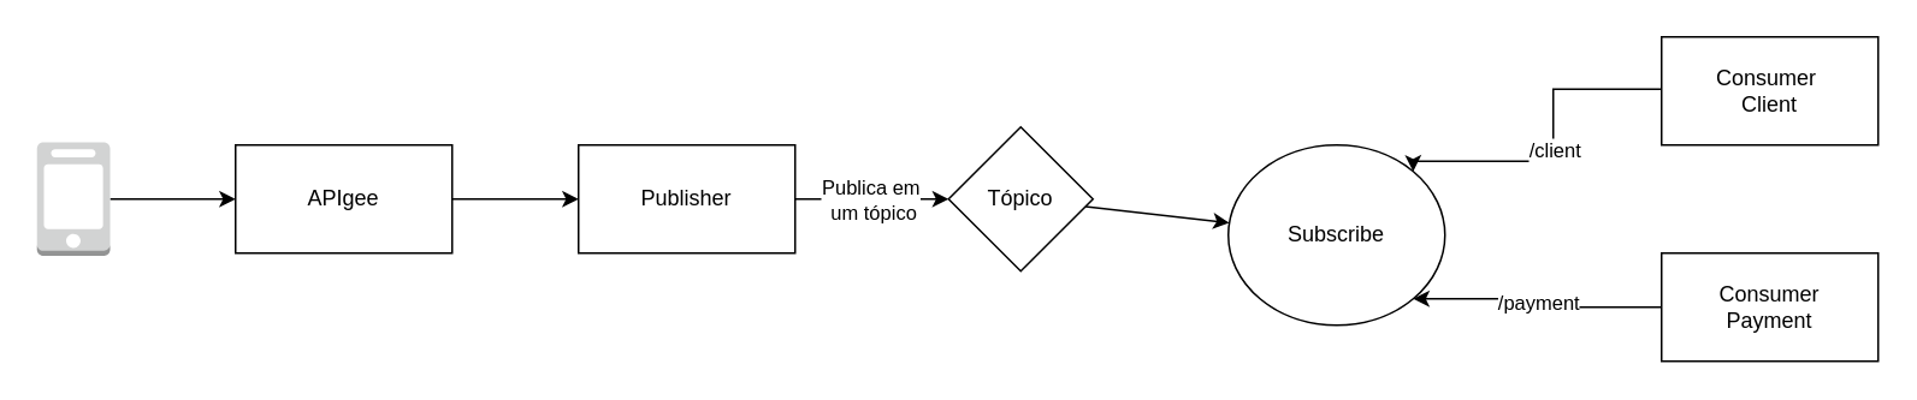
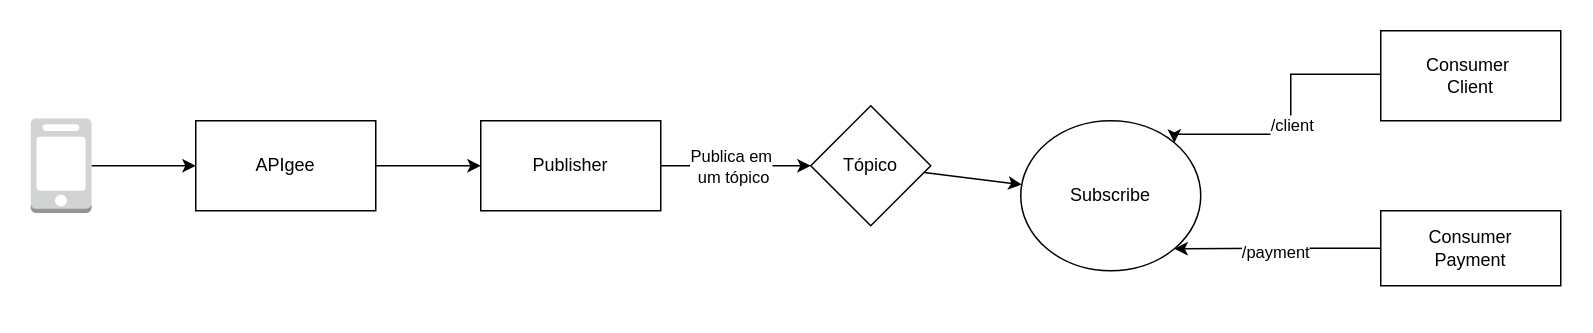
- <mxCell id="6" value="Tópico" style="rhombus;whiteSpace=wrap;html=1;rounded=0;" parent="1" vertex="1"><mxGeometry x="525" y="70" width="80" height="80" as="geometry" /></mxCell>
+ <mxCell id="6" value="Tópico" style="rhombus;whiteSpace=wrap;html=1;rounded=0;" parent="1" vertex="1"><mxGeometry x="540" y="70" width="80" height="80" as="geometry" /></mxCell>
- <mxCell id="17" value="Consumer&lt;br&gt;Payment" style="rounded=0;whiteSpace=wrap;html=1;" vertex="1" parent="1"><mxGeometry x="920" y="140" width="120" height="60" as="geometry" /></mxCell>
+ <mxCell id="17" value="Consumer&lt;br&gt;Payment" style="rounded=0;whiteSpace=wrap;html=1;" vertex="1" parent="1"><mxGeometry x="920" y="140" width="120" height="50" as="geometry" /></mxCell>
